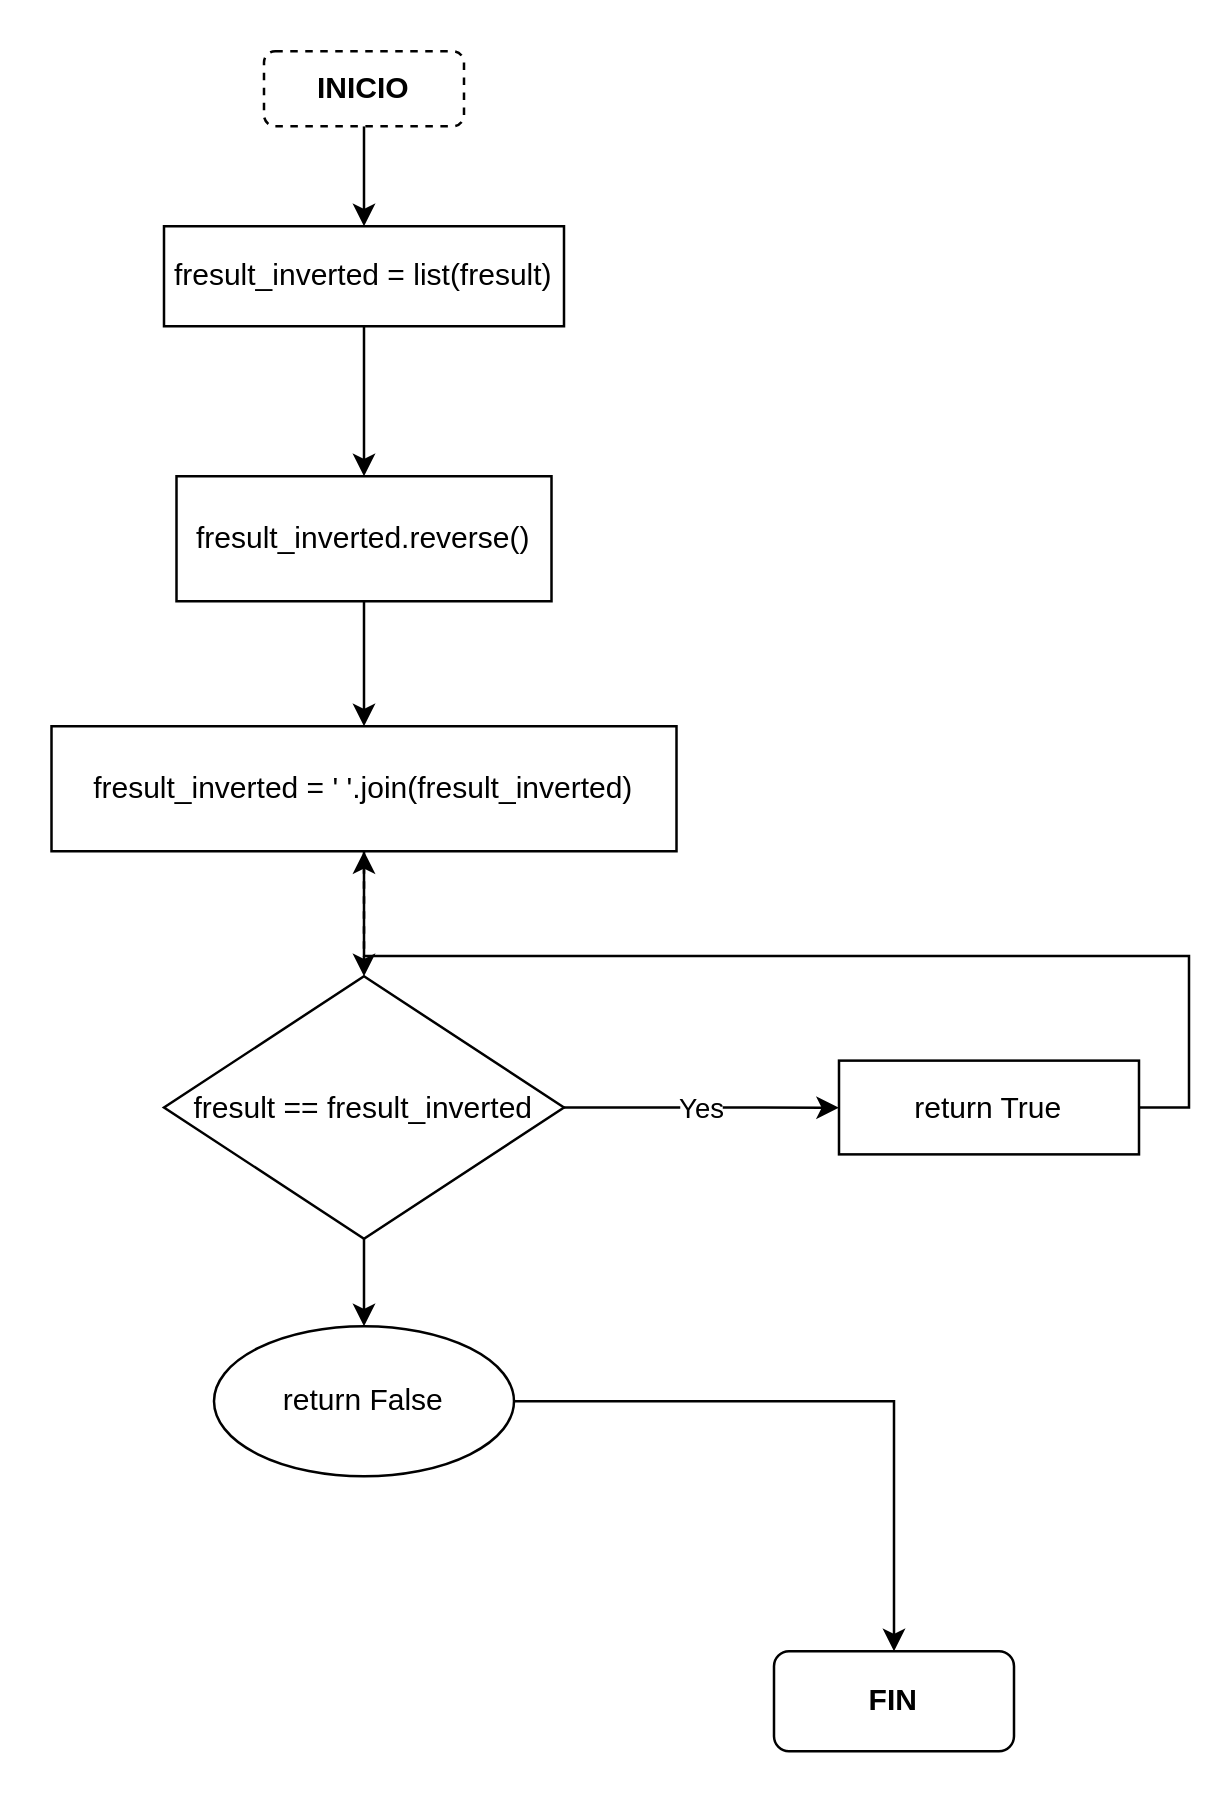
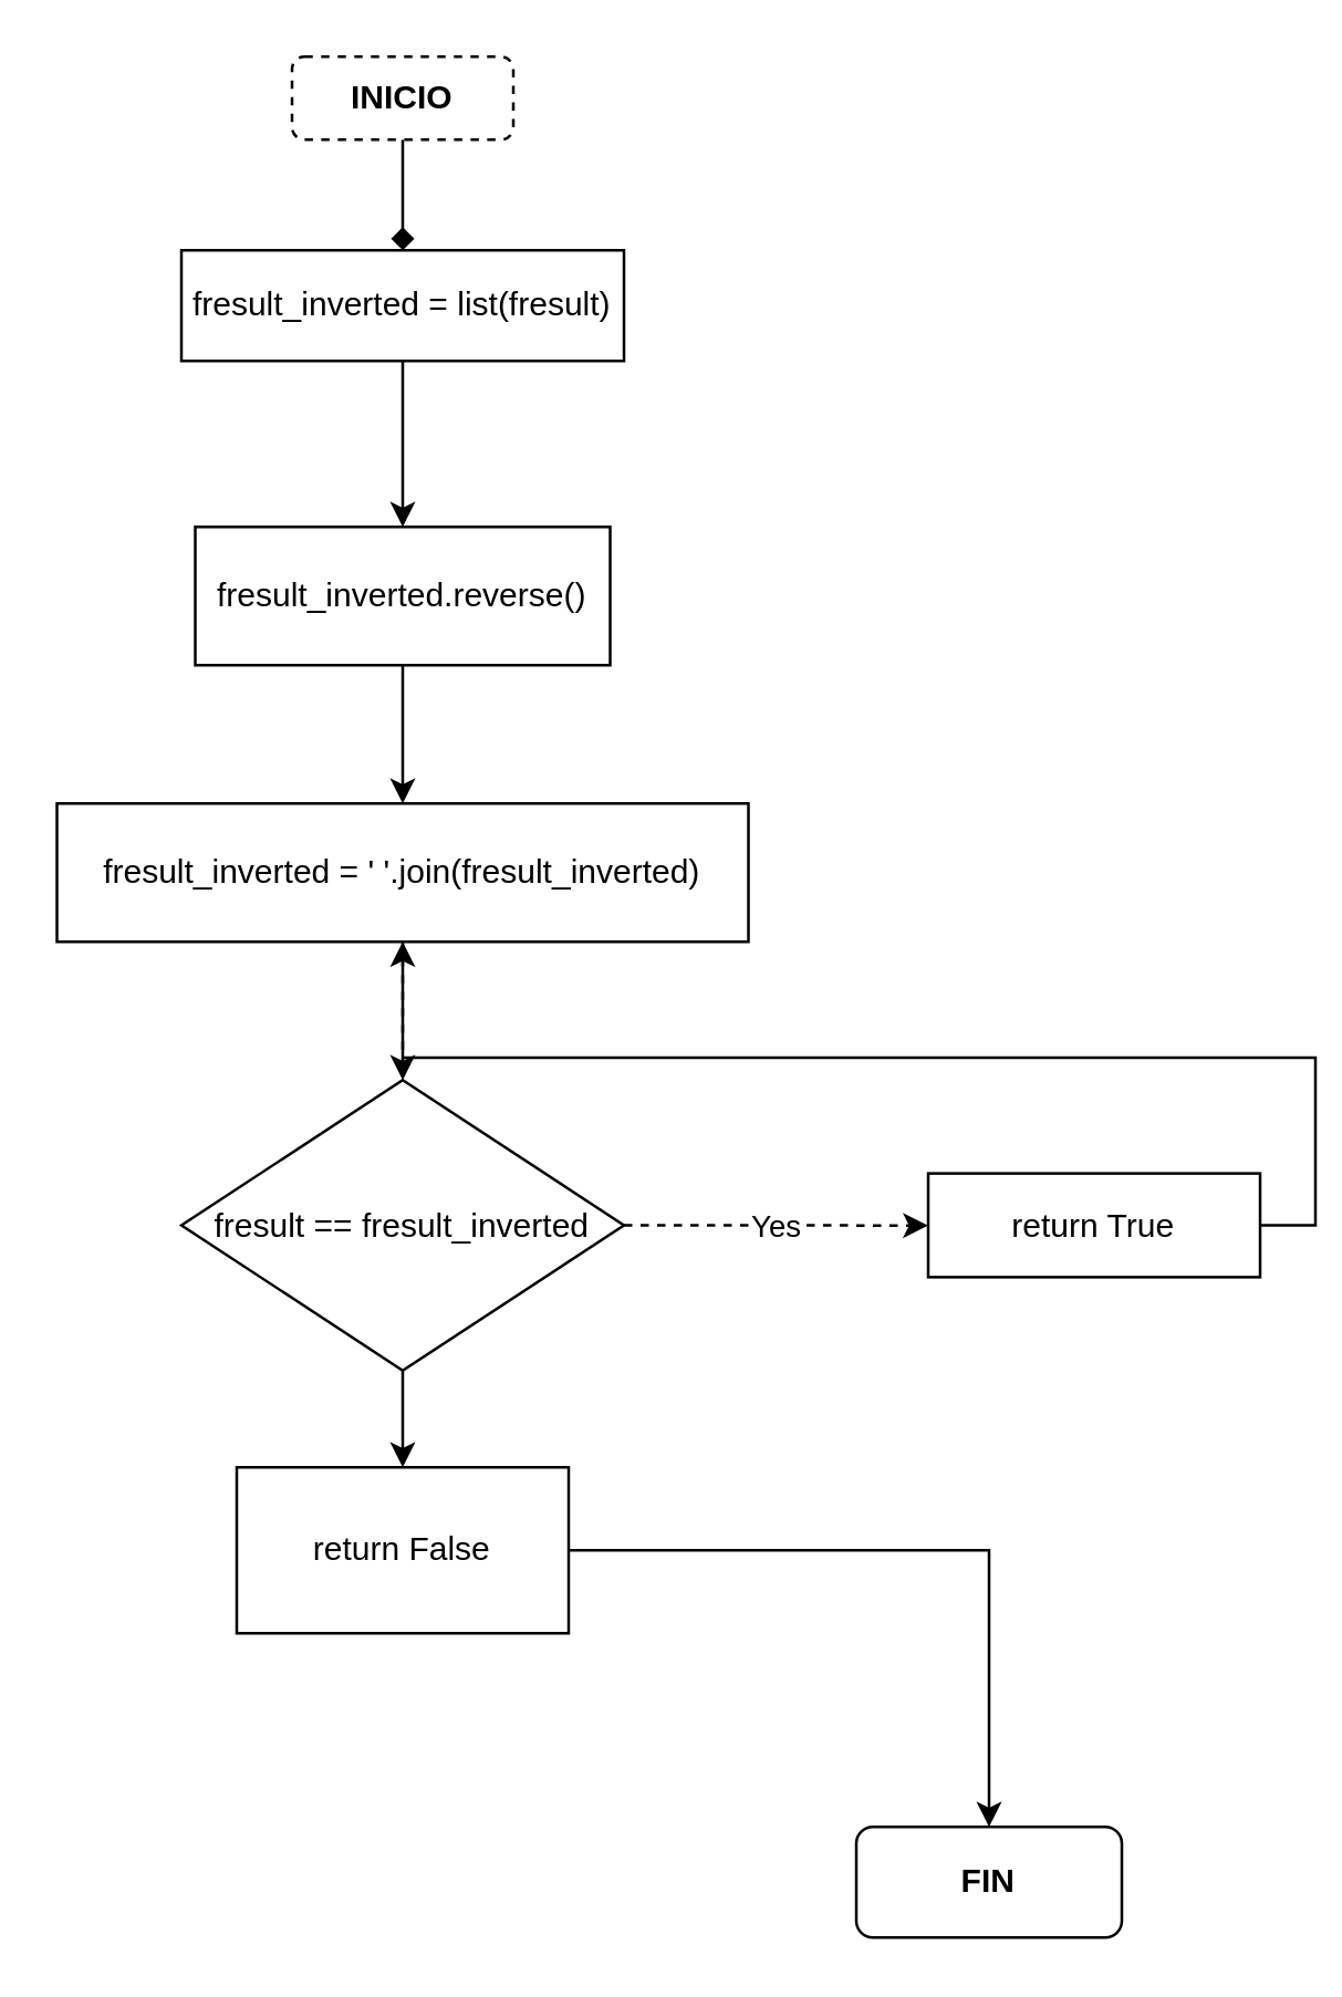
- <mxCell id="2" value="" style="edgeStyle=orthogonalEdgeStyle;rounded=0;orthogonalLoop=1;jettySize=auto;html=1;" edge="1" parent="1" source="3" target="5"><mxGeometry relative="1" as="geometry" /></mxCell>
+ <mxCell id="2" value="" style="edgeStyle=orthogonalEdgeStyle;rounded=0;orthogonalLoop=1;jettySize=auto;html=1;endArrow=diamond;" edge="1" parent="1" source="3" target="5"><mxGeometry relative="1" as="geometry" /></mxCell>
- <mxCell id="10" value="Yes" style="edgeStyle=orthogonalEdgeStyle;rounded=0;orthogonalLoop=1;jettySize=auto;html=1;" edge="1" parent="1" source="12" target="14"><mxGeometry relative="1" as="geometry" /></mxCell>
+ <mxCell id="10" value="Yes" style="edgeStyle=orthogonalEdgeStyle;rounded=0;orthogonalLoop=1;jettySize=auto;html=1;dashed=1;" edge="1" parent="1" source="12" target="14"><mxGeometry relative="1" as="geometry" /></mxCell>
- <mxCell id="16" value="return False" style="ellipse;whiteSpace=wrap;html=1;" vertex="1" parent="1"><mxGeometry x="85" y="530" width="120" height="60" as="geometry" /></mxCell>
+ <mxCell id="16" value="return False" style="whiteSpace=wrap;html=1;rounded=0;" vertex="1" parent="1"><mxGeometry x="85" y="530" width="120" height="60" as="geometry" /></mxCell>
